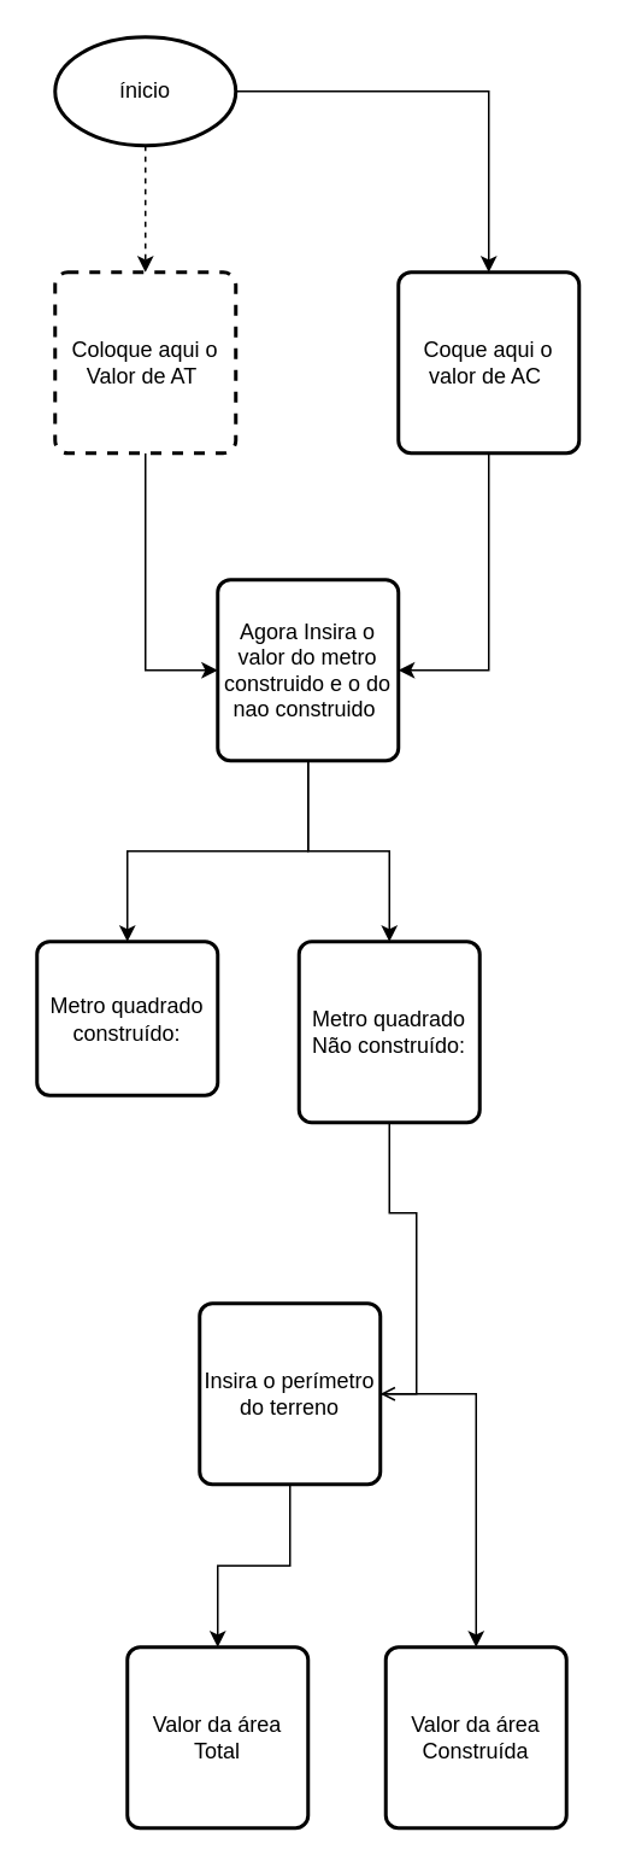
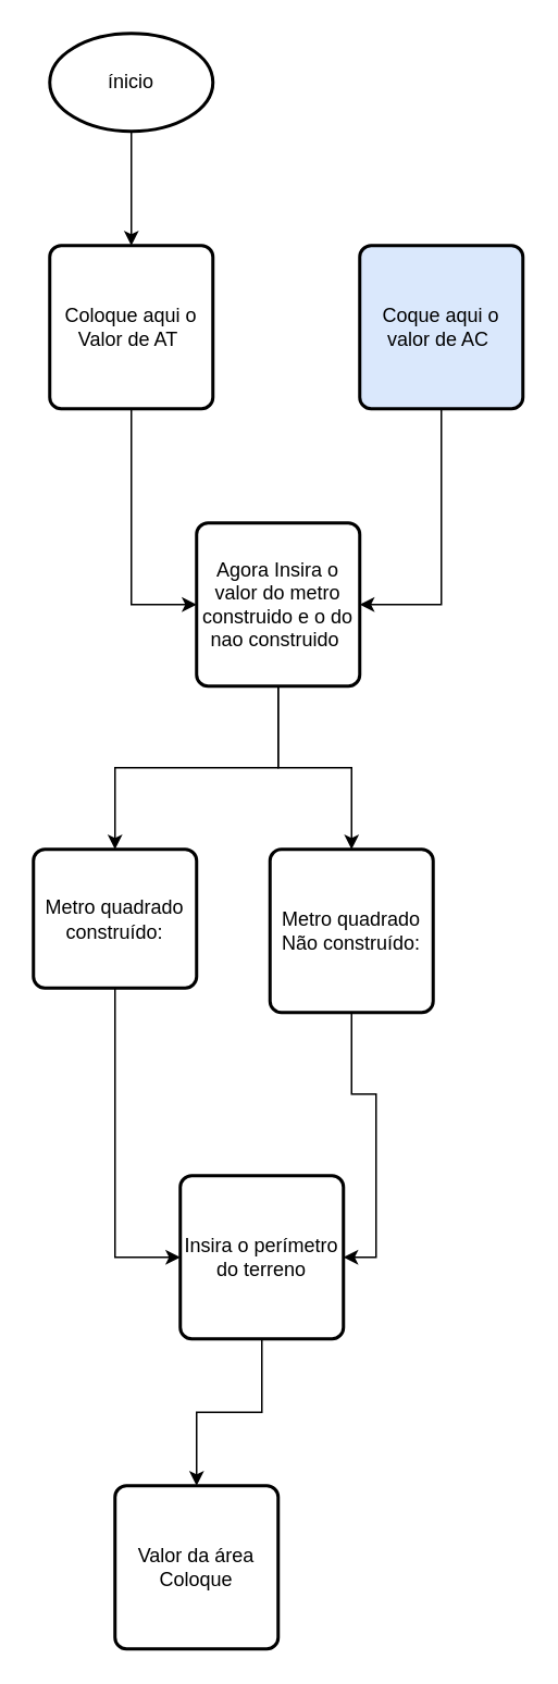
- <mxCell id="3" style="edgeStyle=orthogonalEdgeStyle;rounded=0;orthogonalLoop=1;jettySize=auto;html=1;entryX=0.5;entryY=0;entryDx=0;entryDy=0;" edge="1" parent="1" source="4" target="8"><mxGeometry relative="1" as="geometry" /></mxCell>
- <mxCell id="2" value="" style="edgeStyle=orthogonalEdgeStyle;rounded=0;orthogonalLoop=1;jettySize=auto;html=1;dashed=1;" edge="1" parent="1" source="4" target="6"><mxGeometry relative="1" as="geometry" /></mxCell>
+ <mxCell id="2" value="" style="edgeStyle=orthogonalEdgeStyle;rounded=0;orthogonalLoop=1;jettySize=auto;html=1;" edge="1" parent="1" source="4" target="6"><mxGeometry relative="1" as="geometry" /></mxCell>
- <mxCell id="6" value="&lt;font style=&quot;vertical-align: inherit&quot;&gt;&lt;font style=&quot;vertical-align: inherit&quot;&gt;Coloque aqui o Valor de AT&amp;nbsp;&lt;/font&gt;&lt;/font&gt;" style="rounded=1;whiteSpace=wrap;html=1;absoluteArcSize=1;arcSize=14;strokeWidth=2;dashed=1;" vertex="1" parent="1"><mxGeometry x="30" y="150" width="100" height="100" as="geometry" /></mxCell>
+ <mxCell id="6" value="&lt;font style=&quot;vertical-align: inherit&quot;&gt;&lt;font style=&quot;vertical-align: inherit&quot;&gt;Coloque aqui o Valor de AT&amp;nbsp;&lt;/font&gt;&lt;/font&gt;" style="rounded=1;whiteSpace=wrap;html=1;absoluteArcSize=1;arcSize=14;strokeWidth=2;" vertex="1" parent="1"><mxGeometry x="30" y="150" width="100" height="100" as="geometry" /></mxCell>
- <mxCell id="8" value="&lt;font style=&quot;vertical-align: inherit&quot;&gt;&lt;font style=&quot;vertical-align: inherit&quot;&gt;Coque aqui o valor de AC&amp;nbsp;&lt;/font&gt;&lt;/font&gt;" style="rounded=1;whiteSpace=wrap;html=1;absoluteArcSize=1;arcSize=14;strokeWidth=2;" vertex="1" parent="1"><mxGeometry x="220" y="150" width="100" height="100" as="geometry" /></mxCell>
+ <mxCell id="8" value="&lt;font style=&quot;vertical-align: inherit&quot;&gt;&lt;font style=&quot;vertical-align: inherit&quot;&gt;Coque aqui o valor de AC&amp;nbsp;&lt;/font&gt;&lt;/font&gt;" style="rounded=1;whiteSpace=wrap;html=1;absoluteArcSize=1;arcSize=14;strokeWidth=2;fillColor=#dae8fc;" vertex="1" parent="1"><mxGeometry x="220" y="150" width="100" height="100" as="geometry" /></mxCell>
+ <mxCell id="12" style="edgeStyle=orthogonalEdgeStyle;rounded=0;orthogonalLoop=1;jettySize=auto;html=1;entryX=0;entryY=0.5;entryDx=0;entryDy=0;" edge="1" parent="1" source="13" target="18"><mxGeometry relative="1" as="geometry"><mxPoint x="70" y="720" as="targetPoint" /></mxGeometry></mxCell>
- <mxCell id="14" style="edgeStyle=orthogonalEdgeStyle;rounded=0;orthogonalLoop=1;jettySize=auto;html=1;entryX=1;entryY=0.5;entryDx=0;entryDy=0;endArrow=open;" edge="1" parent="1" source="15" target="18"><mxGeometry relative="1" as="geometry" /></mxCell>
+ <mxCell id="14" style="edgeStyle=orthogonalEdgeStyle;rounded=0;orthogonalLoop=1;jettySize=auto;html=1;entryX=1;entryY=0.5;entryDx=0;entryDy=0;" edge="1" parent="1" source="15" target="18"><mxGeometry relative="1" as="geometry" /></mxCell>
- <mxCell id="17" style="edgeStyle=orthogonalEdgeStyle;rounded=0;orthogonalLoop=1;jettySize=auto;html=1;entryX=0.5;entryY=0;entryDx=0;entryDy=0;" edge="1" parent="1" source="18" target="20"><mxGeometry relative="1" as="geometry" /></mxCell>
- <mxCell id="19" value="&lt;font style=&quot;vertical-align: inherit&quot;&gt;&lt;font style=&quot;vertical-align: inherit&quot;&gt;Valor da área Total&lt;/font&gt;&lt;/font&gt;" style="rounded=1;whiteSpace=wrap;html=1;absoluteArcSize=1;arcSize=14;strokeWidth=2;" vertex="1" parent="1"><mxGeometry x="70" y="910" width="100" height="100" as="geometry" /></mxCell>
+ <mxCell id="19" value="&lt;font style=&quot;vertical-align: inherit&quot;&gt;&lt;font style=&quot;vertical-align: inherit&quot;&gt;Valor da área Coloque&lt;/font&gt;&lt;/font&gt;" style="rounded=1;whiteSpace=wrap;html=1;absoluteArcSize=1;arcSize=14;strokeWidth=2;" vertex="1" parent="1"><mxGeometry x="70" y="910" width="100" height="100" as="geometry" /></mxCell>
- <mxCell id="20" value="Valor da área Construída" style="rounded=1;whiteSpace=wrap;html=1;absoluteArcSize=1;arcSize=14;strokeWidth=2;" vertex="1" parent="1"><mxGeometry x="213" y="910" width="100" height="100" as="geometry" /></mxCell>
